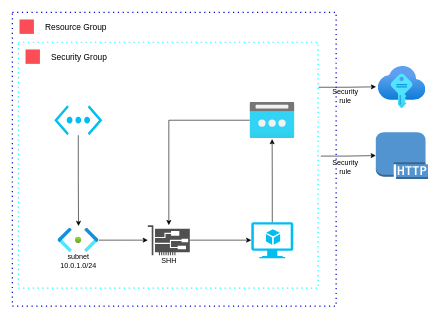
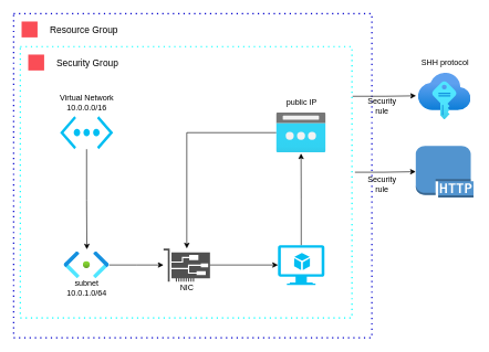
+ <mxCell id="26" value="SHH protocol" style="text;html=1;align=center;verticalAlign=middle;resizable=0;points=[];autosize=1;strokeColor=none;fillColor=none;" vertex="1" parent="1"><mxGeometry x="624.67" y="80" width="90" height="30" as="geometry" /></mxCell>
+ <mxCell id="21" value="Virtual Network&lt;div&gt;10.0.0.0/16&lt;/div&gt;" style="text;html=1;align=center;verticalAlign=middle;resizable=0;points=[];autosize=1;strokeColor=none;fillColor=none;" vertex="1" parent="5"><mxGeometry x="50" y="65" width="100" height="40" as="geometry" /></mxCell>
+ <mxCell id="16" value="public IP" style="text;html=1;align=center;verticalAlign=middle;resizable=0;points=[];autosize=1;strokeColor=none;fillColor=none;" vertex="1" parent="5"><mxGeometry x="388.5" y="70" width="70" height="30" as="geometry" /></mxCell>
- <mxCell id="20" value="subnet&lt;div&gt;10.0.1.0/24&lt;/div&gt;" style="text;html=1;align=center;verticalAlign=middle;resizable=0;points=[];autosize=1;strokeColor=none;fillColor=none;" vertex="1" parent="5"><mxGeometry x="60" y="345" width="80" height="40" as="geometry" /></mxCell>
+ <mxCell id="20" value="subnet&lt;div&gt;10.0.1.0/64&lt;/div&gt;" style="text;html=1;align=center;verticalAlign=middle;resizable=0;points=[];autosize=1;strokeColor=none;fillColor=none;" vertex="1" parent="5"><mxGeometry x="60" y="345" width="80" height="40" as="geometry" /></mxCell>
- <mxCell id="10" value="SHH" style="text;html=1;align=center;verticalAlign=middle;resizable=0;points=[];autosize=1;strokeColor=none;fillColor=none;" vertex="1" parent="5"><mxGeometry x="231" y="350" width="40" height="30" as="geometry" /></mxCell>
+ <mxCell id="10" value="NIC" style="text;html=1;align=center;verticalAlign=middle;resizable=0;points=[];autosize=1;strokeColor=none;fillColor=none;" vertex="1" parent="5"><mxGeometry x="231" y="350" width="40" height="30" as="geometry" /></mxCell>
